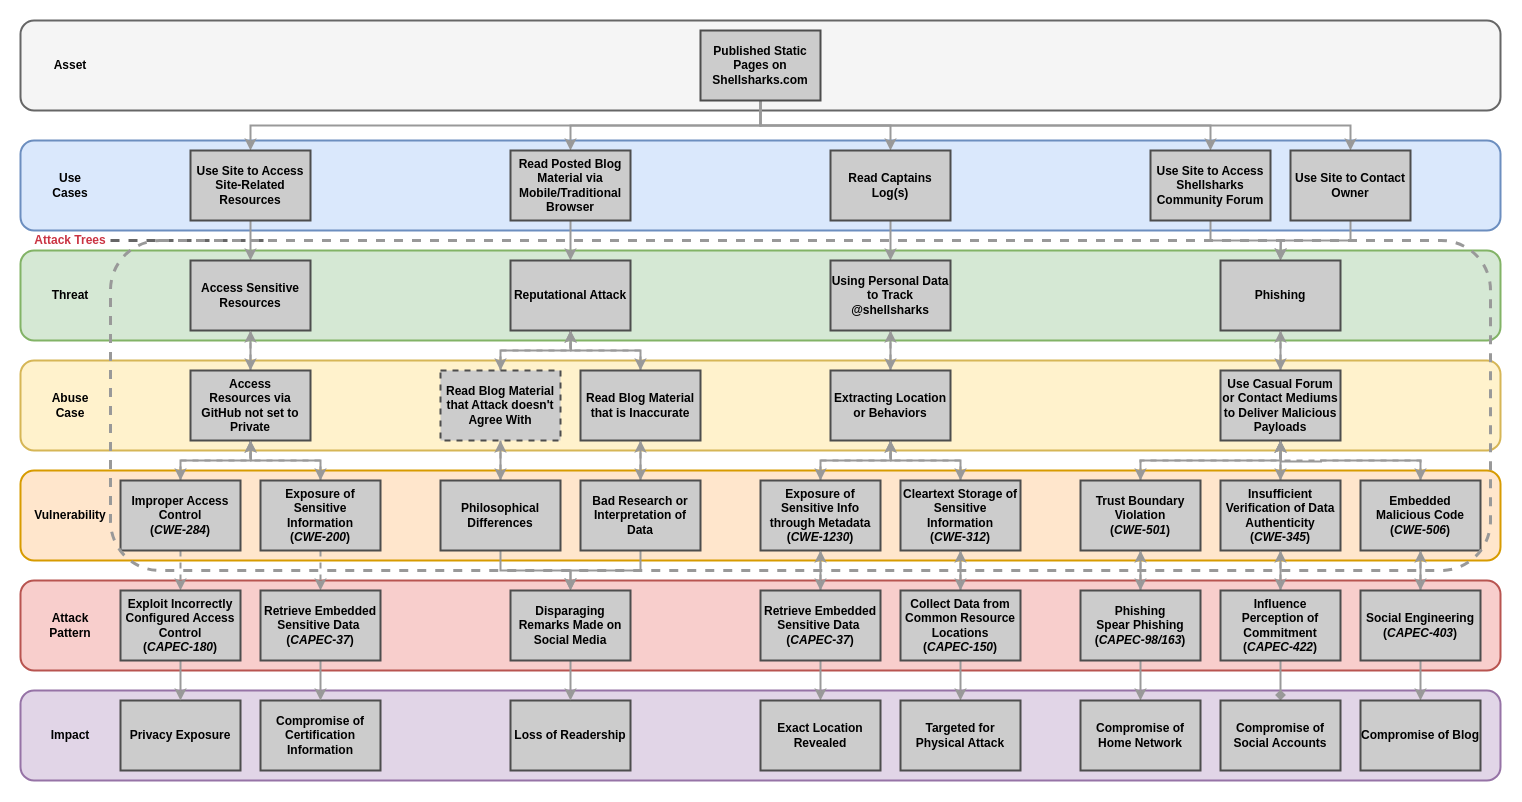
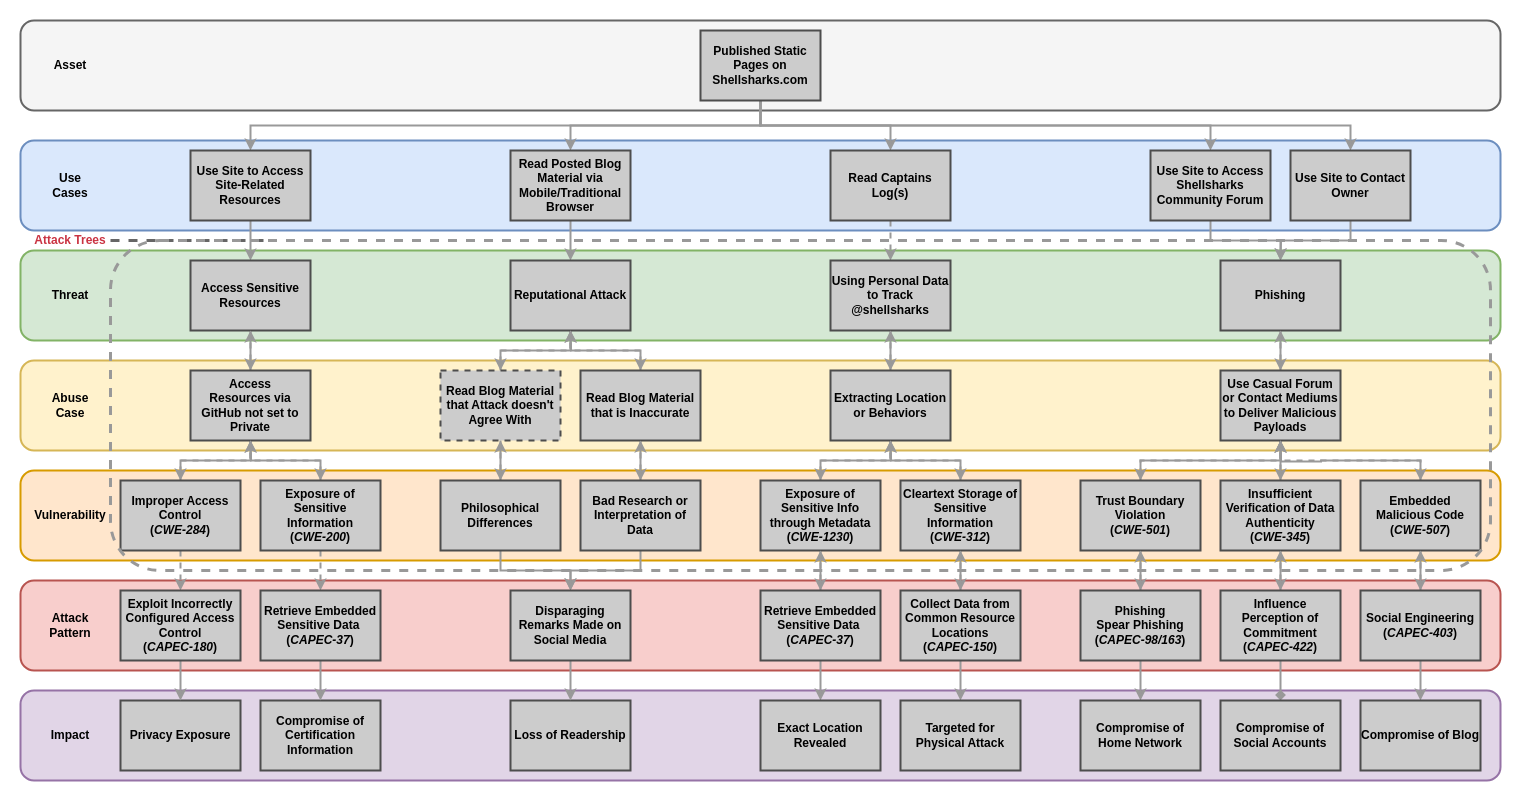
- <mxCell id="23" style="edgeStyle=orthogonalEdgeStyle;rounded=0;orthogonalLoop=1;jettySize=auto;html=1;exitX=0.5;exitY=1;exitDx=0;exitDy=0;entryX=0.5;entryY=0;entryDx=0;entryDy=0;strokeColor=#999999;strokeWidth=2;" edge="1" parent="1" source="24" target="62"><mxGeometry relative="1" as="geometry" /></mxCell>
+ <mxCell id="23" style="edgeStyle=orthogonalEdgeStyle;rounded=0;orthogonalLoop=1;jettySize=auto;html=1;exitX=0.5;exitY=1;exitDx=0;exitDy=0;entryX=0.5;entryY=0;entryDx=0;entryDy=0;strokeColor=#999999;strokeWidth=2;dashed=1;" edge="1" parent="1" source="24" target="62"><mxGeometry relative="1" as="geometry" /></mxCell>
- <mxCell id="96" value="&lt;b&gt;Embedded Malicious Code&lt;br&gt;(&lt;i&gt;CWE-506&lt;/i&gt;)&lt;br&gt;&lt;/b&gt;" style="rounded=0;whiteSpace=wrap;html=1;strokeColor=#4D4D4D;strokeWidth=2;fillColor=#CCCCCC;" vertex="1" parent="1"><mxGeometry x="1360" y="480" width="120" height="70" as="geometry" /></mxCell>
+ <mxCell id="96" value="&lt;b&gt;Embedded Malicious Code&lt;br&gt;(&lt;i&gt;CWE-507&lt;/i&gt;)&lt;br&gt;&lt;/b&gt;" style="rounded=0;whiteSpace=wrap;html=1;strokeColor=#4D4D4D;strokeWidth=2;fillColor=#CCCCCC;" vertex="1" parent="1"><mxGeometry x="1360" y="480" width="120" height="70" as="geometry" /></mxCell>
